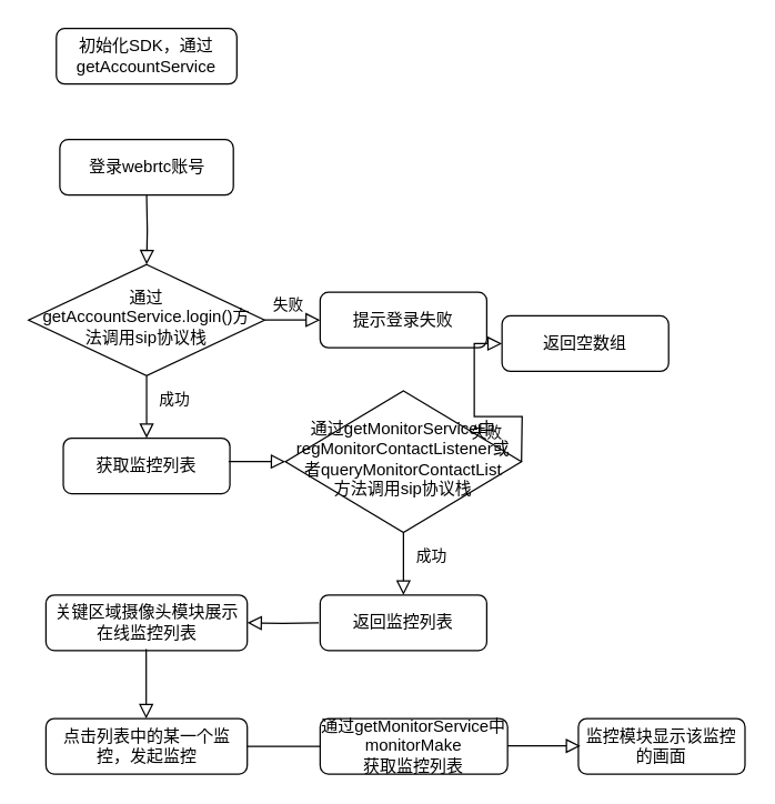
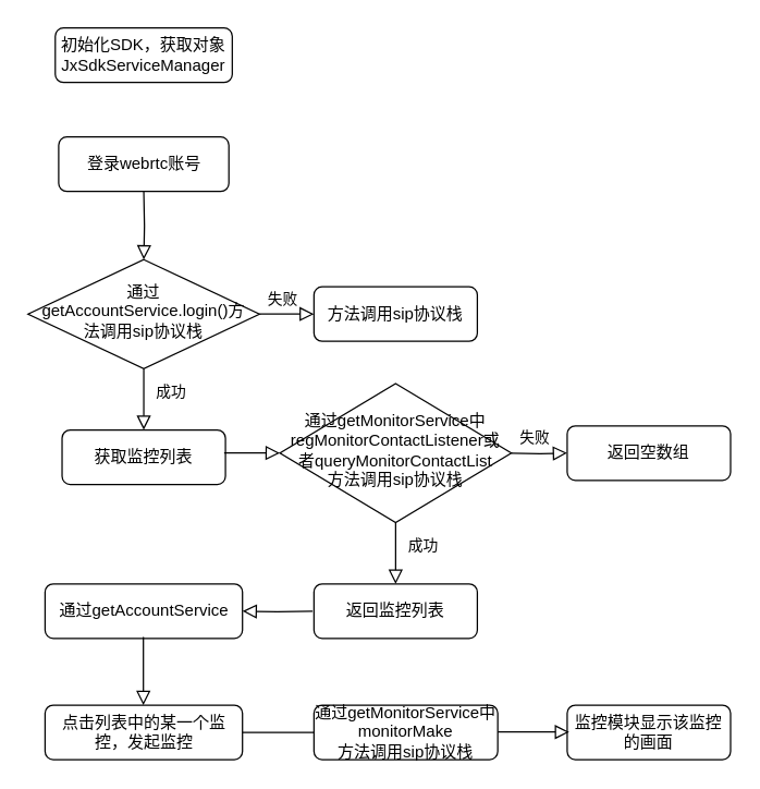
- <mxCell id="2" value="初始化SDK，通过getAccountService" style="rounded=1;whiteSpace=wrap;html=1;fontSize=12;glass=0;strokeWidth=1;shadow=0;" parent="1" vertex="1"><mxGeometry x="40" y="20" width="130" height="40" as="geometry" /></mxCell>
+ <mxCell id="2" value="初始化SDK，获取对象JxSdkServiceManager" style="rounded=1;whiteSpace=wrap;html=1;fontSize=12;glass=0;strokeWidth=1;shadow=0;" parent="1" vertex="1"><mxGeometry x="40" y="20" width="130" height="40" as="geometry" /></mxCell>
- <mxCell id="6" value="提示登录失败" style="rounded=1;whiteSpace=wrap;html=1;fontSize=12;glass=0;strokeWidth=1;shadow=0;" parent="1" vertex="1"><mxGeometry x="230" y="210" width="120" height="40" as="geometry" /></mxCell>
+ <mxCell id="6" value="方法调用sip协议栈" style="rounded=1;whiteSpace=wrap;html=1;fontSize=12;glass=0;strokeWidth=1;shadow=0;" parent="1" vertex="1"><mxGeometry x="230" y="210" width="120" height="40" as="geometry" /></mxCell>
- <mxCell id="21" value="返回空数组" style="rounded=1;whiteSpace=wrap;html=1;fontSize=12;glass=0;strokeWidth=1;shadow=0;" vertex="1" parent="1"><mxGeometry x="361" y="227" width="120" height="40" as="geometry" /></mxCell>
+ <mxCell id="21" value="返回空数组" style="rounded=1;whiteSpace=wrap;html=1;fontSize=12;glass=0;strokeWidth=1;shadow=0;" vertex="1" parent="1"><mxGeometry x="416" y="312" width="120" height="40" as="geometry" /></mxCell>
- <mxCell id="7" value="关键区域摄像头模块展示在线监控列表" style="rounded=1;whiteSpace=wrap;html=1;fontSize=12;glass=0;strokeWidth=1;shadow=0;" parent="1" vertex="1"><mxGeometry x="32.5" y="428" width="145" height="40" as="geometry" /></mxCell>
+ <mxCell id="7" value="通过getAccountService" style="rounded=1;whiteSpace=wrap;html=1;fontSize=12;glass=0;strokeWidth=1;shadow=0;" parent="1" vertex="1"><mxGeometry x="32.5" y="428" width="145" height="40" as="geometry" /></mxCell>
- <mxCell id="14" value="通过getMonitorService中monitorMake&lt;br&gt;获取监控列表" style="rounded=1;whiteSpace=wrap;html=1;fontSize=12;glass=0;strokeWidth=1;shadow=0;" vertex="1" parent="1"><mxGeometry x="230" y="517" width="135" height="40" as="geometry" /></mxCell>
+ <mxCell id="14" value="通过getMonitorService中monitorMake&lt;br&gt;方法调用sip协议栈" style="rounded=1;whiteSpace=wrap;html=1;fontSize=12;glass=0;strokeWidth=1;shadow=0;" vertex="1" parent="1"><mxGeometry x="230" y="517" width="135" height="40" as="geometry" /></mxCell>
